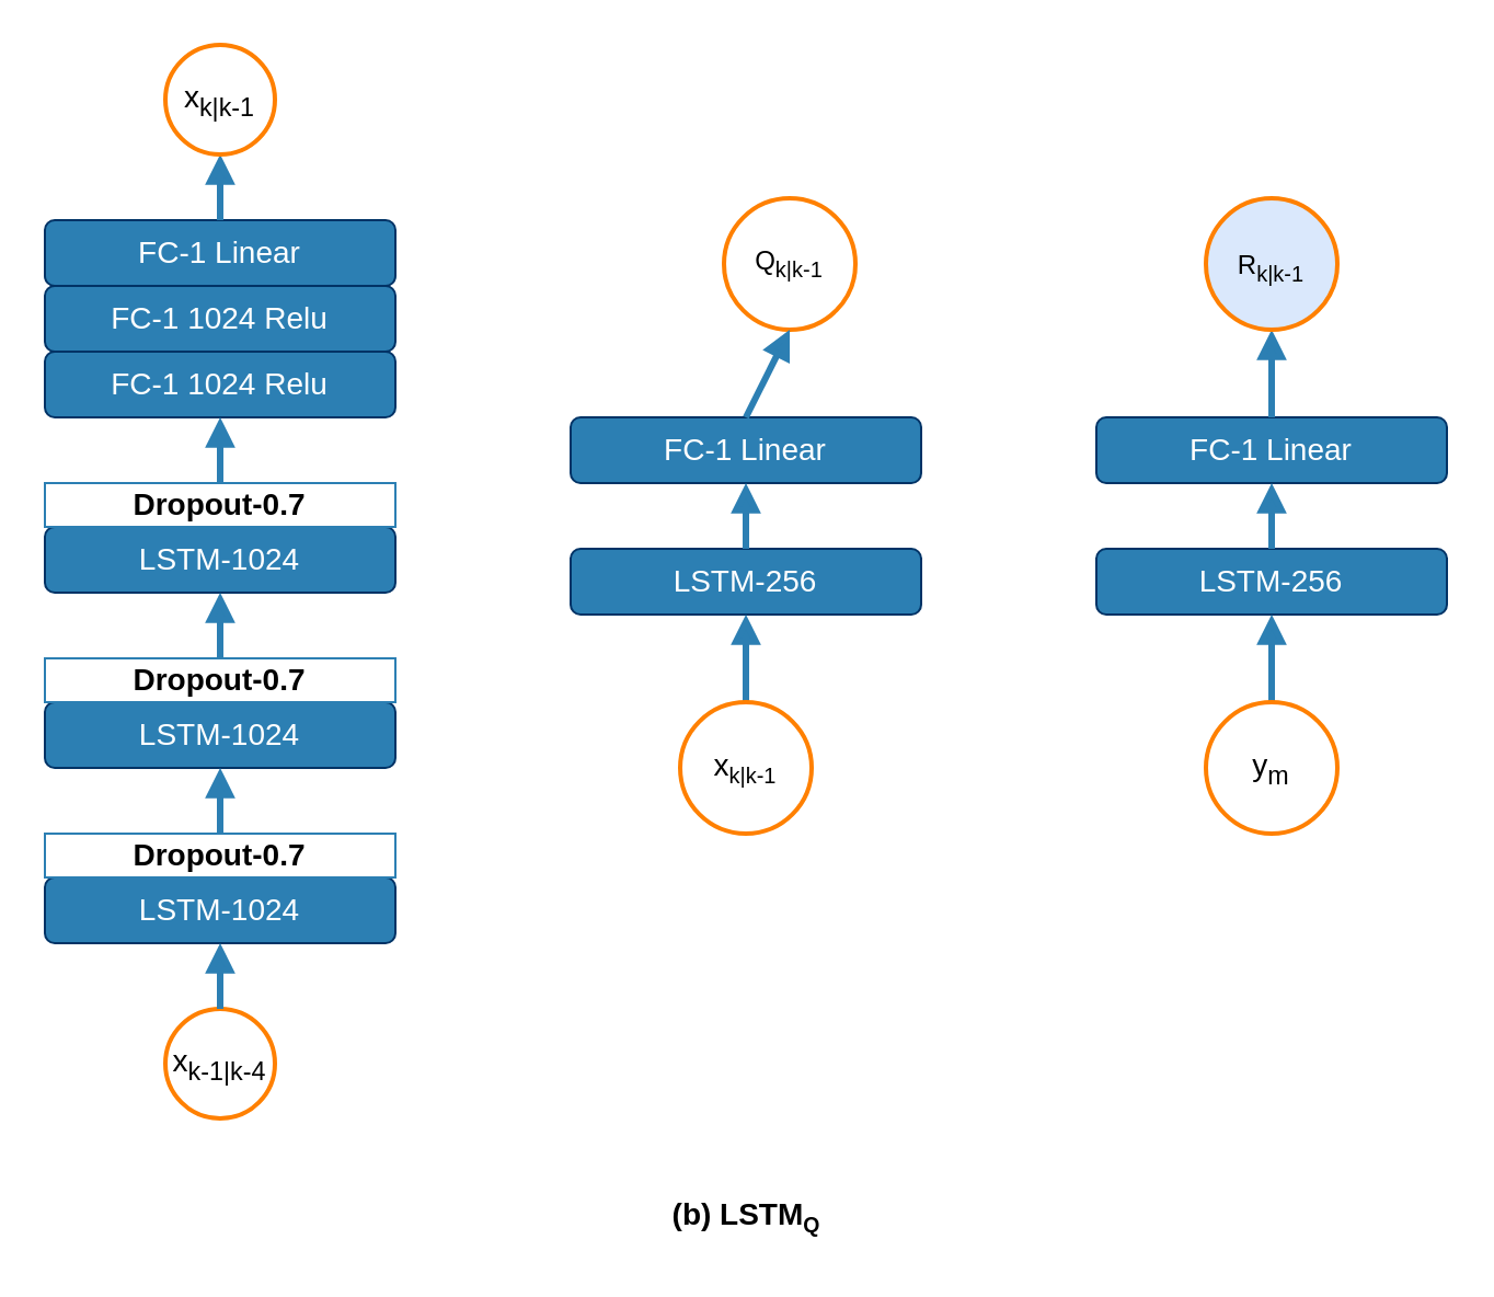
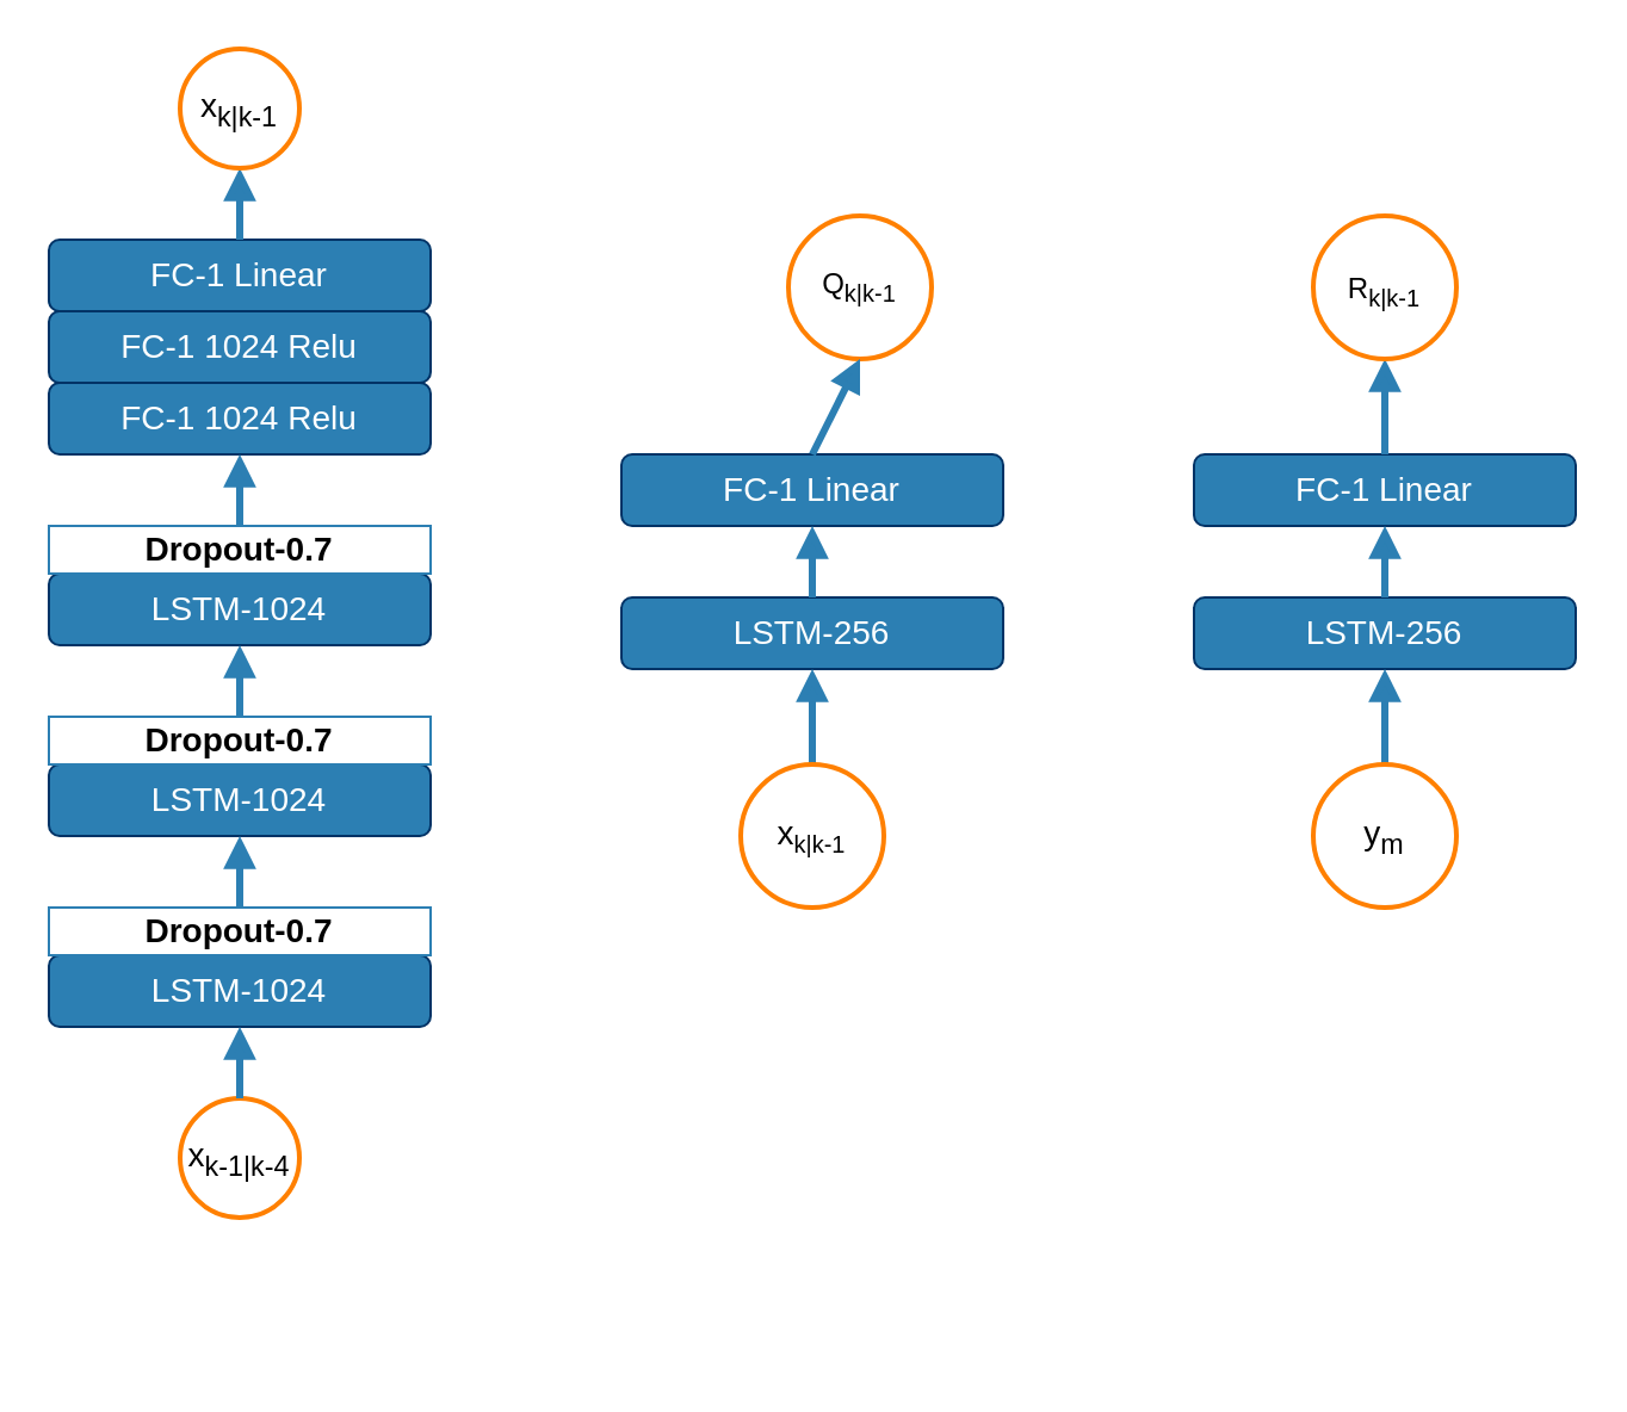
- <mxCell id="32" value="&lt;sub&gt;&lt;span style=&quot;font-size: 12px;&quot;&gt;R&lt;sub&gt;k|k-1&lt;/sub&gt;&lt;/span&gt;&lt;/sub&gt;" style="ellipse;whiteSpace=wrap;html=1;aspect=fixed;strokeWidth=2;strokeColor=#FF8000;fillColor=#dae8fc;" parent="1" vertex="1"><mxGeometry x="550" y="90" width="60" height="60" as="geometry" /></mxCell>
+ <mxCell id="32" value="&lt;sub&gt;&lt;span style=&quot;font-size: 12px;&quot;&gt;R&lt;sub&gt;k|k-1&lt;/sub&gt;&lt;/span&gt;&lt;/sub&gt;" style="ellipse;whiteSpace=wrap;html=1;aspect=fixed;strokeWidth=2;strokeColor=#FF8000;" parent="1" vertex="1"><mxGeometry x="550" y="90" width="60" height="60" as="geometry" /></mxCell>
- <mxCell id="28" value="&lt;font style=&quot;&quot;&gt;&lt;b style=&quot;&quot;&gt;&lt;span style=&quot;font-size: 14px;&quot;&gt;(b) LSTM&lt;/span&gt;&lt;span style=&quot;font-size: 11.667px;&quot;&gt;&lt;sub&gt;Q&lt;/sub&gt;&lt;/span&gt;&lt;/b&gt;&lt;/font&gt;" style="text;html=1;align=center;verticalAlign=middle;whiteSpace=wrap;rounded=0;" parent="1" vertex="1"><mxGeometry x="292.5" y="540" width="95" height="30" as="geometry" /></mxCell>
